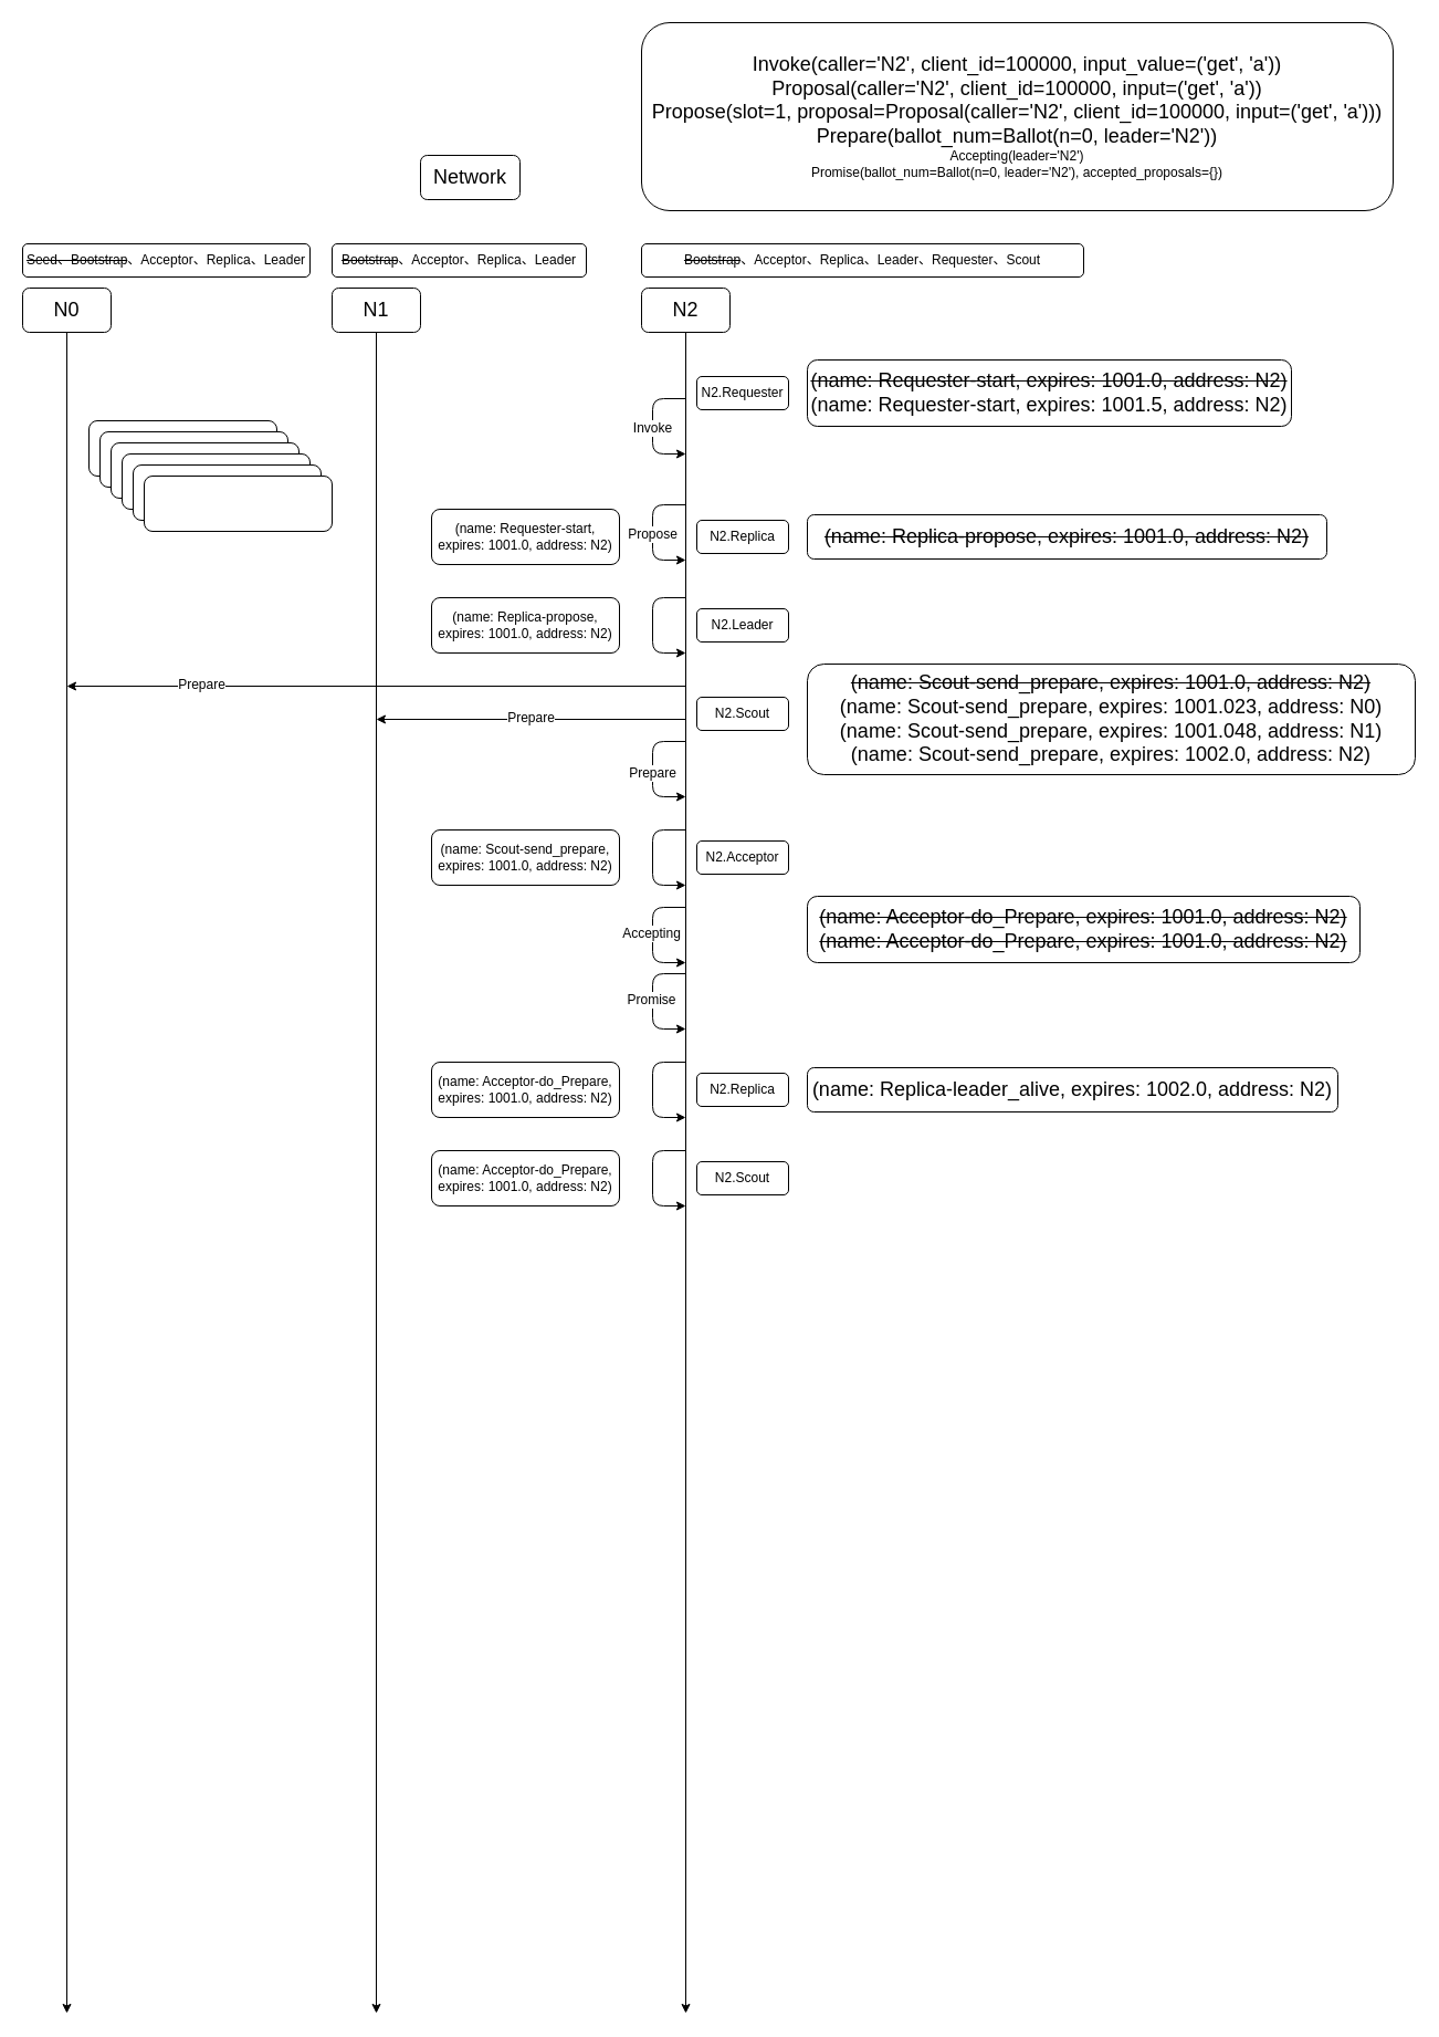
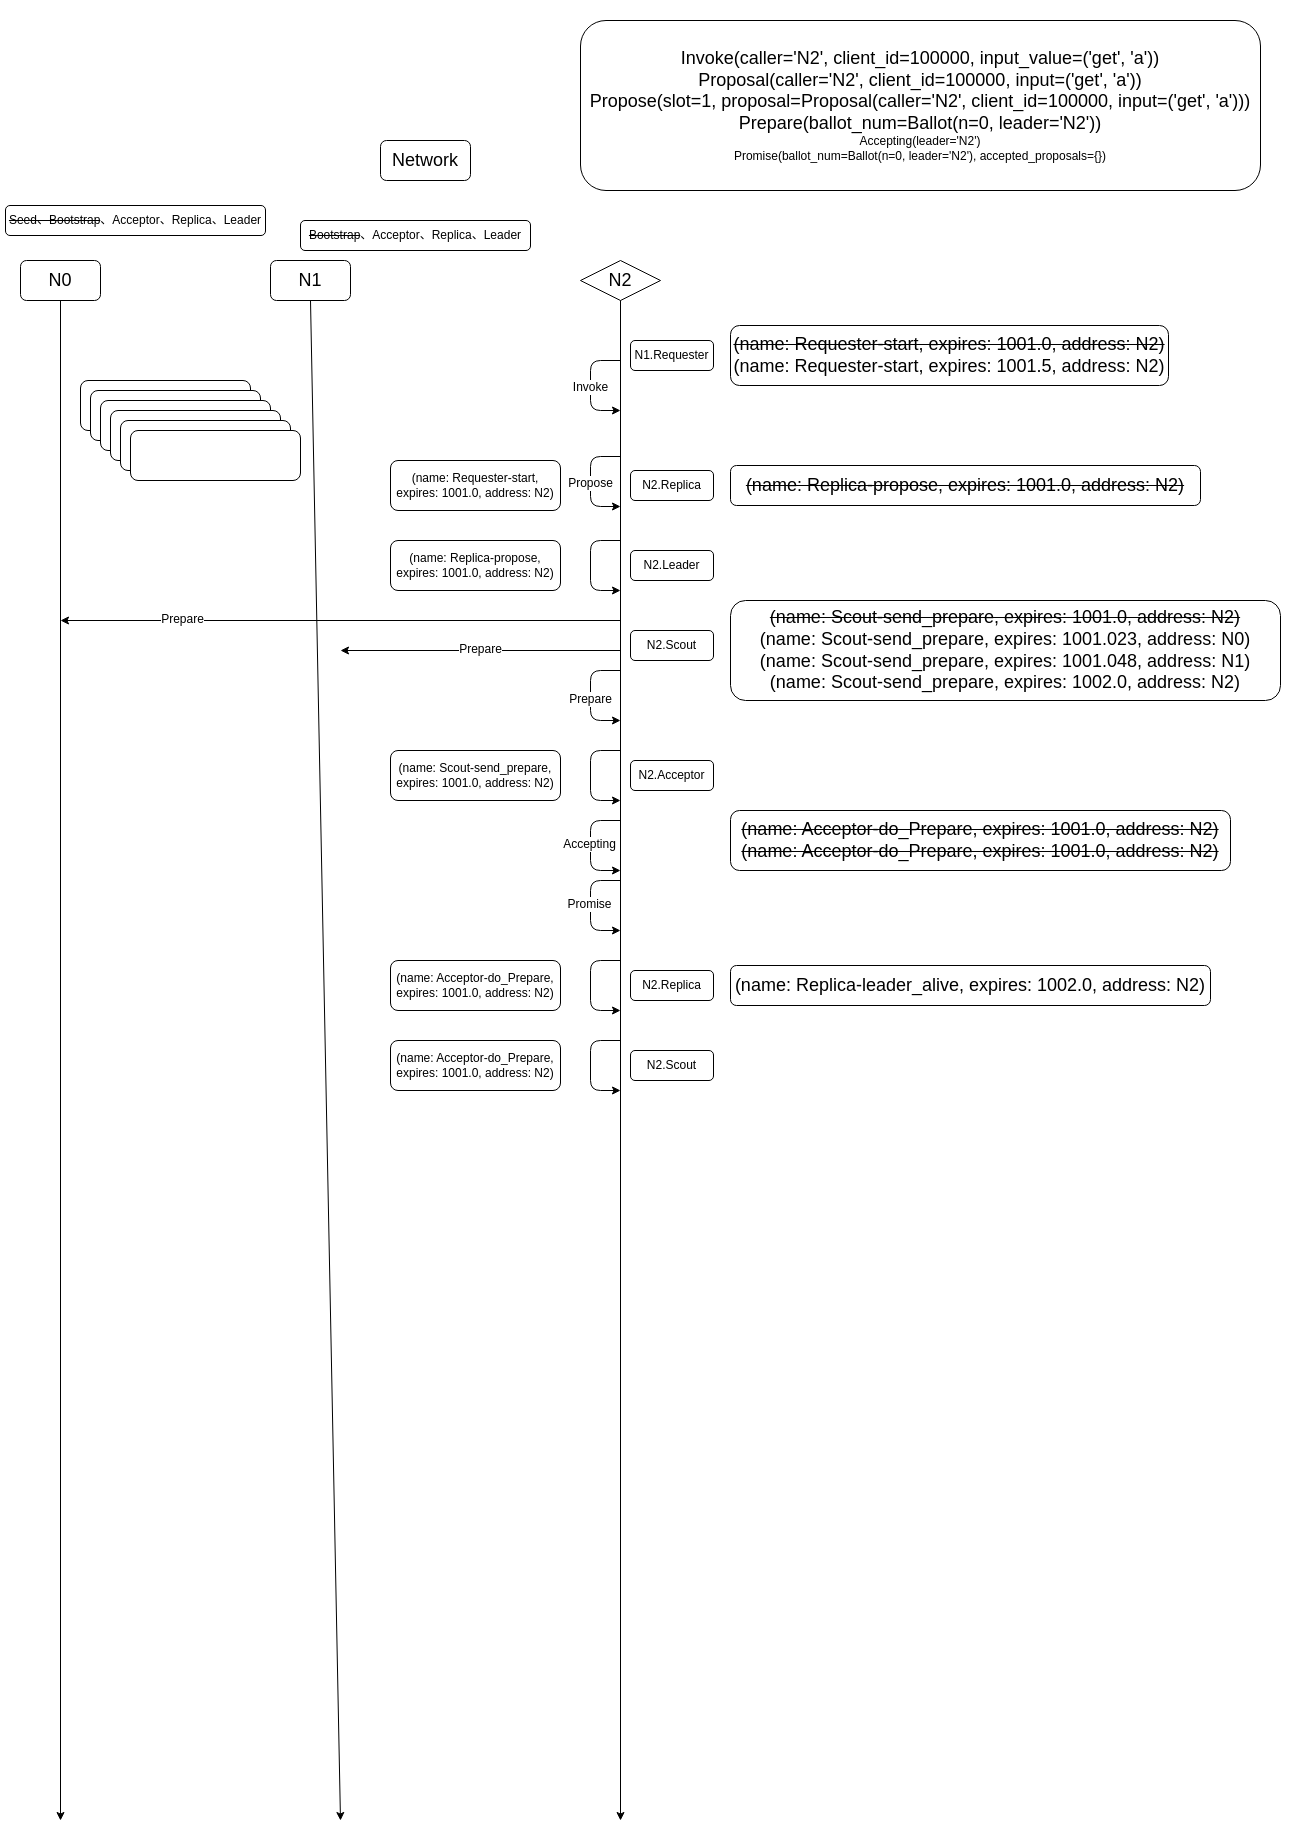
- <mxCell id="13" value="&lt;strike&gt;Seed、Bootstrap&lt;/strike&gt;、Acceptor、Replica、Leader" style="rounded=1;whiteSpace=wrap;html=1;" parent="1" vertex="1"><mxGeometry x="20" y="220" width="260" height="30" as="geometry" /></mxCell>
+ <mxCell id="13" value="&lt;strike&gt;Seed、Bootstrap&lt;/strike&gt;、Acceptor、Replica、Leader" style="rounded=1;whiteSpace=wrap;html=1;" parent="1" vertex="1"><mxGeometry x="5" y="205" width="260" height="30" as="geometry" /></mxCell>
- <mxCell id="7" value="&lt;strike&gt;Bootstrap&lt;/strike&gt;、Acceptor、Replica、Leader、Requester、Scout" style="rounded=1;whiteSpace=wrap;html=1;" parent="1" vertex="1"><mxGeometry x="580" y="220" width="400" height="30" as="geometry" /></mxCell>
- <mxCell id="4" value="&lt;font style=&quot;font-size: 18px&quot;&gt;N1&lt;/font&gt;" style="rounded=1;whiteSpace=wrap;html=1;" parent="1" vertex="1"><mxGeometry x="300" y="260" width="80" height="40" as="geometry" /></mxCell>
+ <mxCell id="4" value="&lt;font style=&quot;font-size: 18px&quot;&gt;N1&lt;/font&gt;" style="rounded=1;whiteSpace=wrap;html=1;" parent="1" vertex="1"><mxGeometry x="270" y="260" width="80" height="40" as="geometry" /></mxCell>
- <mxCell id="5" value="&lt;font style=&quot;font-size: 18px&quot;&gt;N2&lt;/font&gt;" style="rounded=1;whiteSpace=wrap;html=1;" parent="1" vertex="1"><mxGeometry x="580" y="260" width="80" height="40" as="geometry" /></mxCell>
+ <mxCell id="5" value="&lt;font style=&quot;font-size: 18px&quot;&gt;N2&lt;/font&gt;" style="rhombus;whiteSpace=wrap;html=1;" parent="1" vertex="1"><mxGeometry x="580" y="260" width="80" height="40" as="geometry" /></mxCell>
- <mxCell id="31" value="N2.Requester" style="rounded=1;whiteSpace=wrap;html=1;" vertex="1" parent="1"><mxGeometry x="630" y="340" width="83" height="30" as="geometry" /></mxCell>
+ <mxCell id="31" value="N1.Requester" style="rounded=1;whiteSpace=wrap;html=1;" vertex="1" parent="1"><mxGeometry x="630" y="340" width="83" height="30" as="geometry" /></mxCell>
